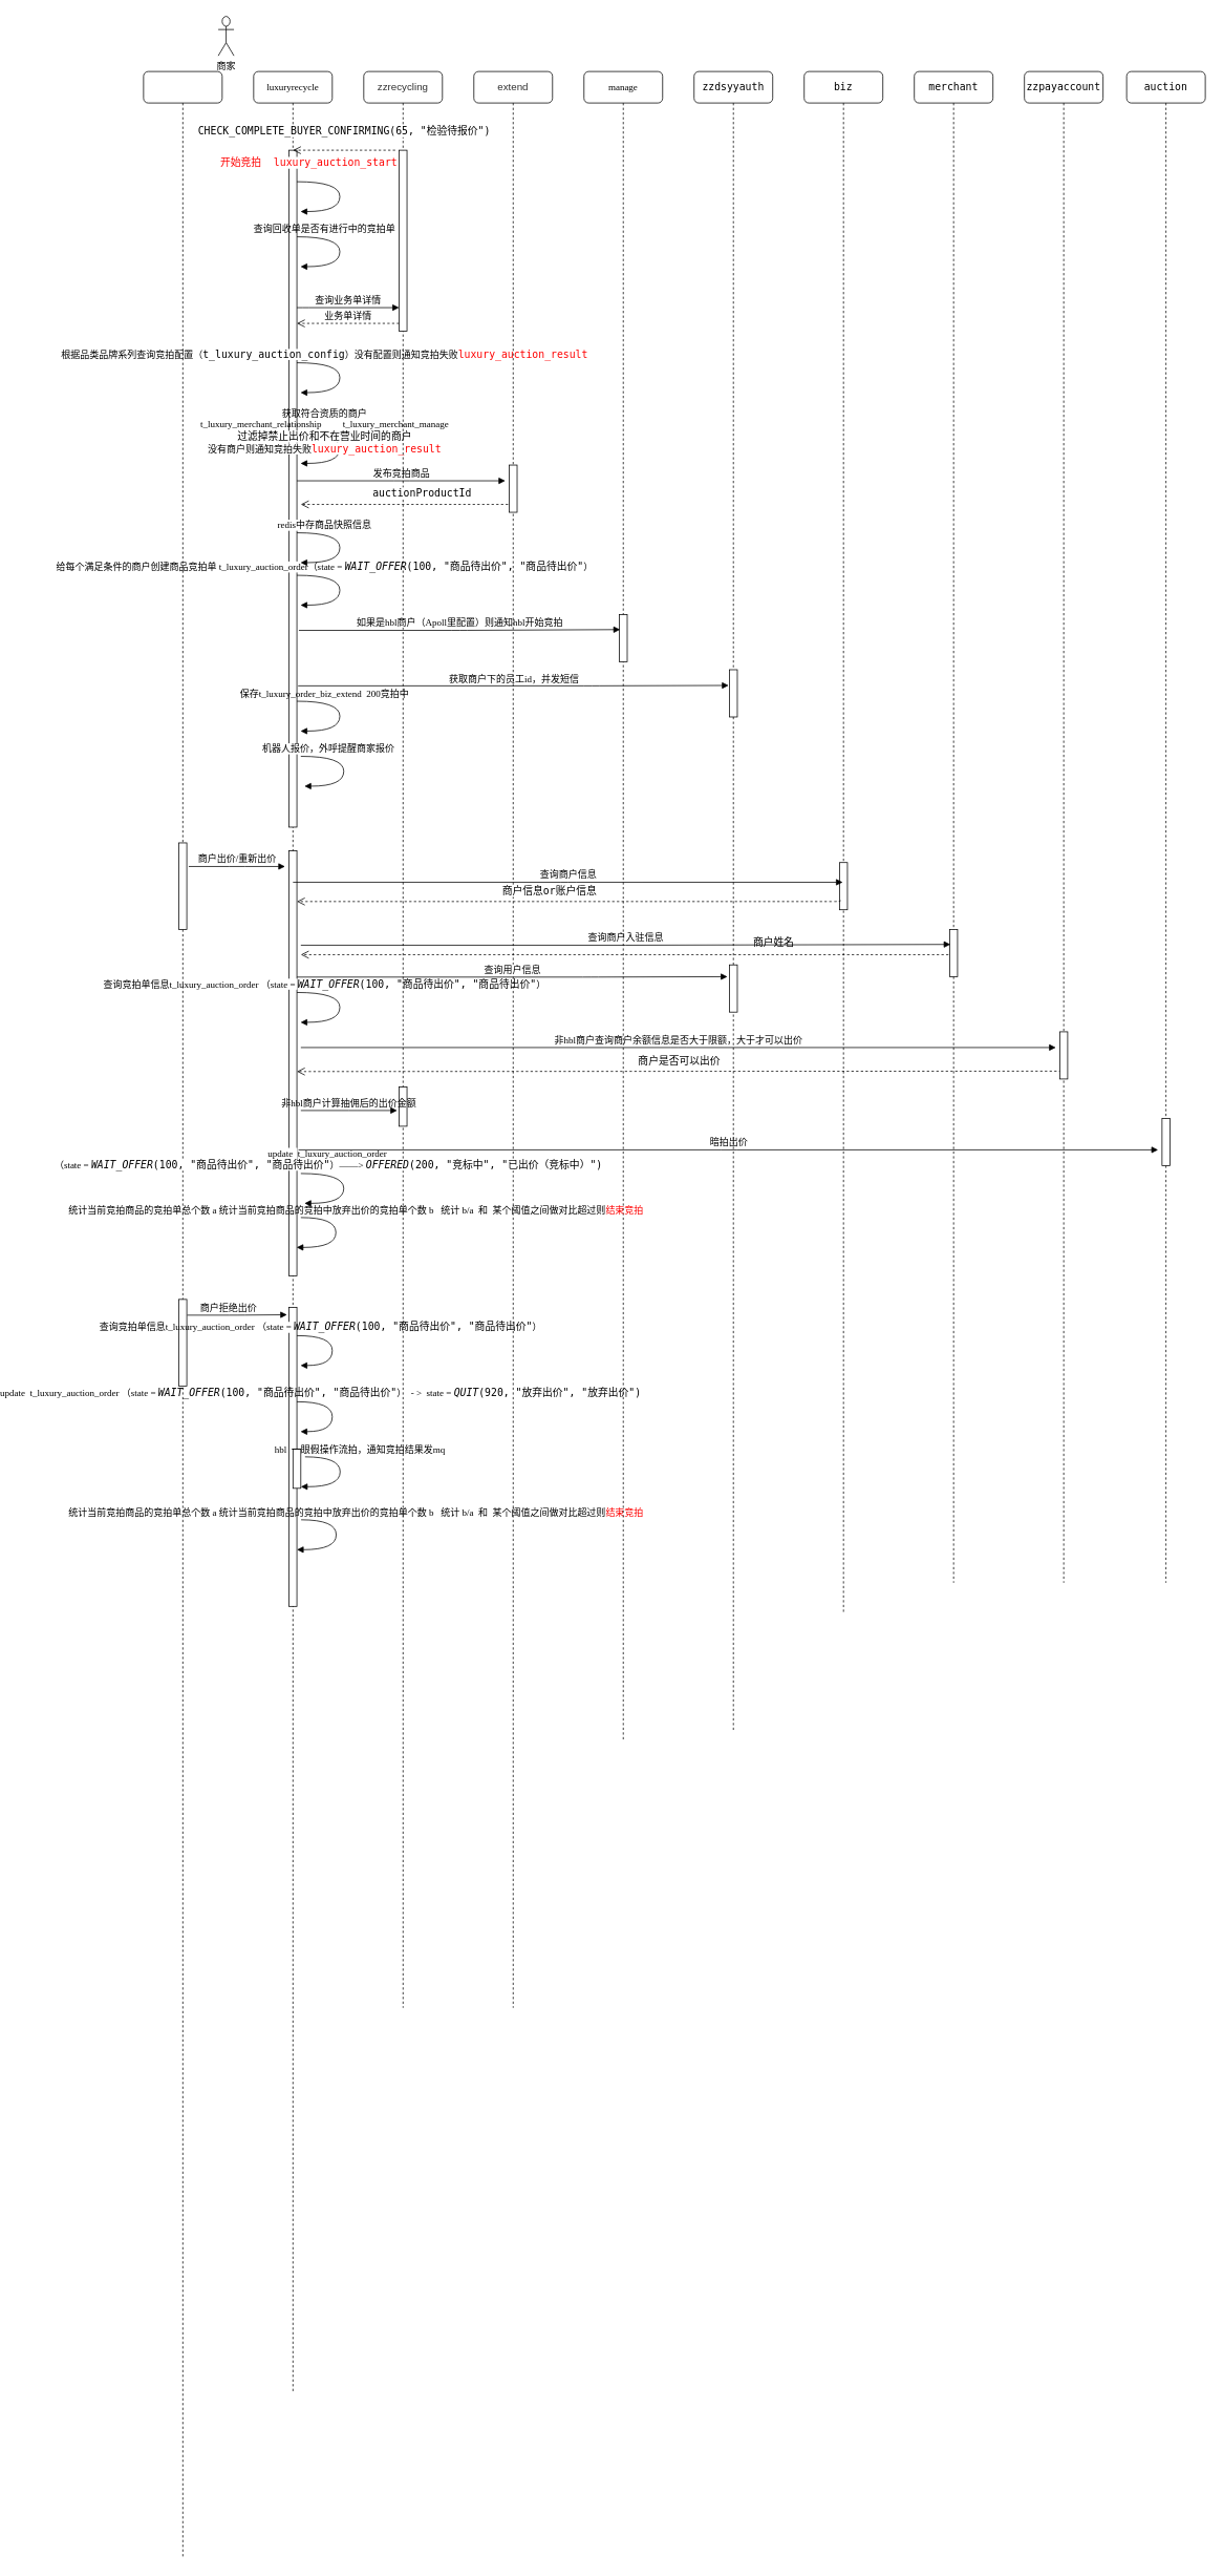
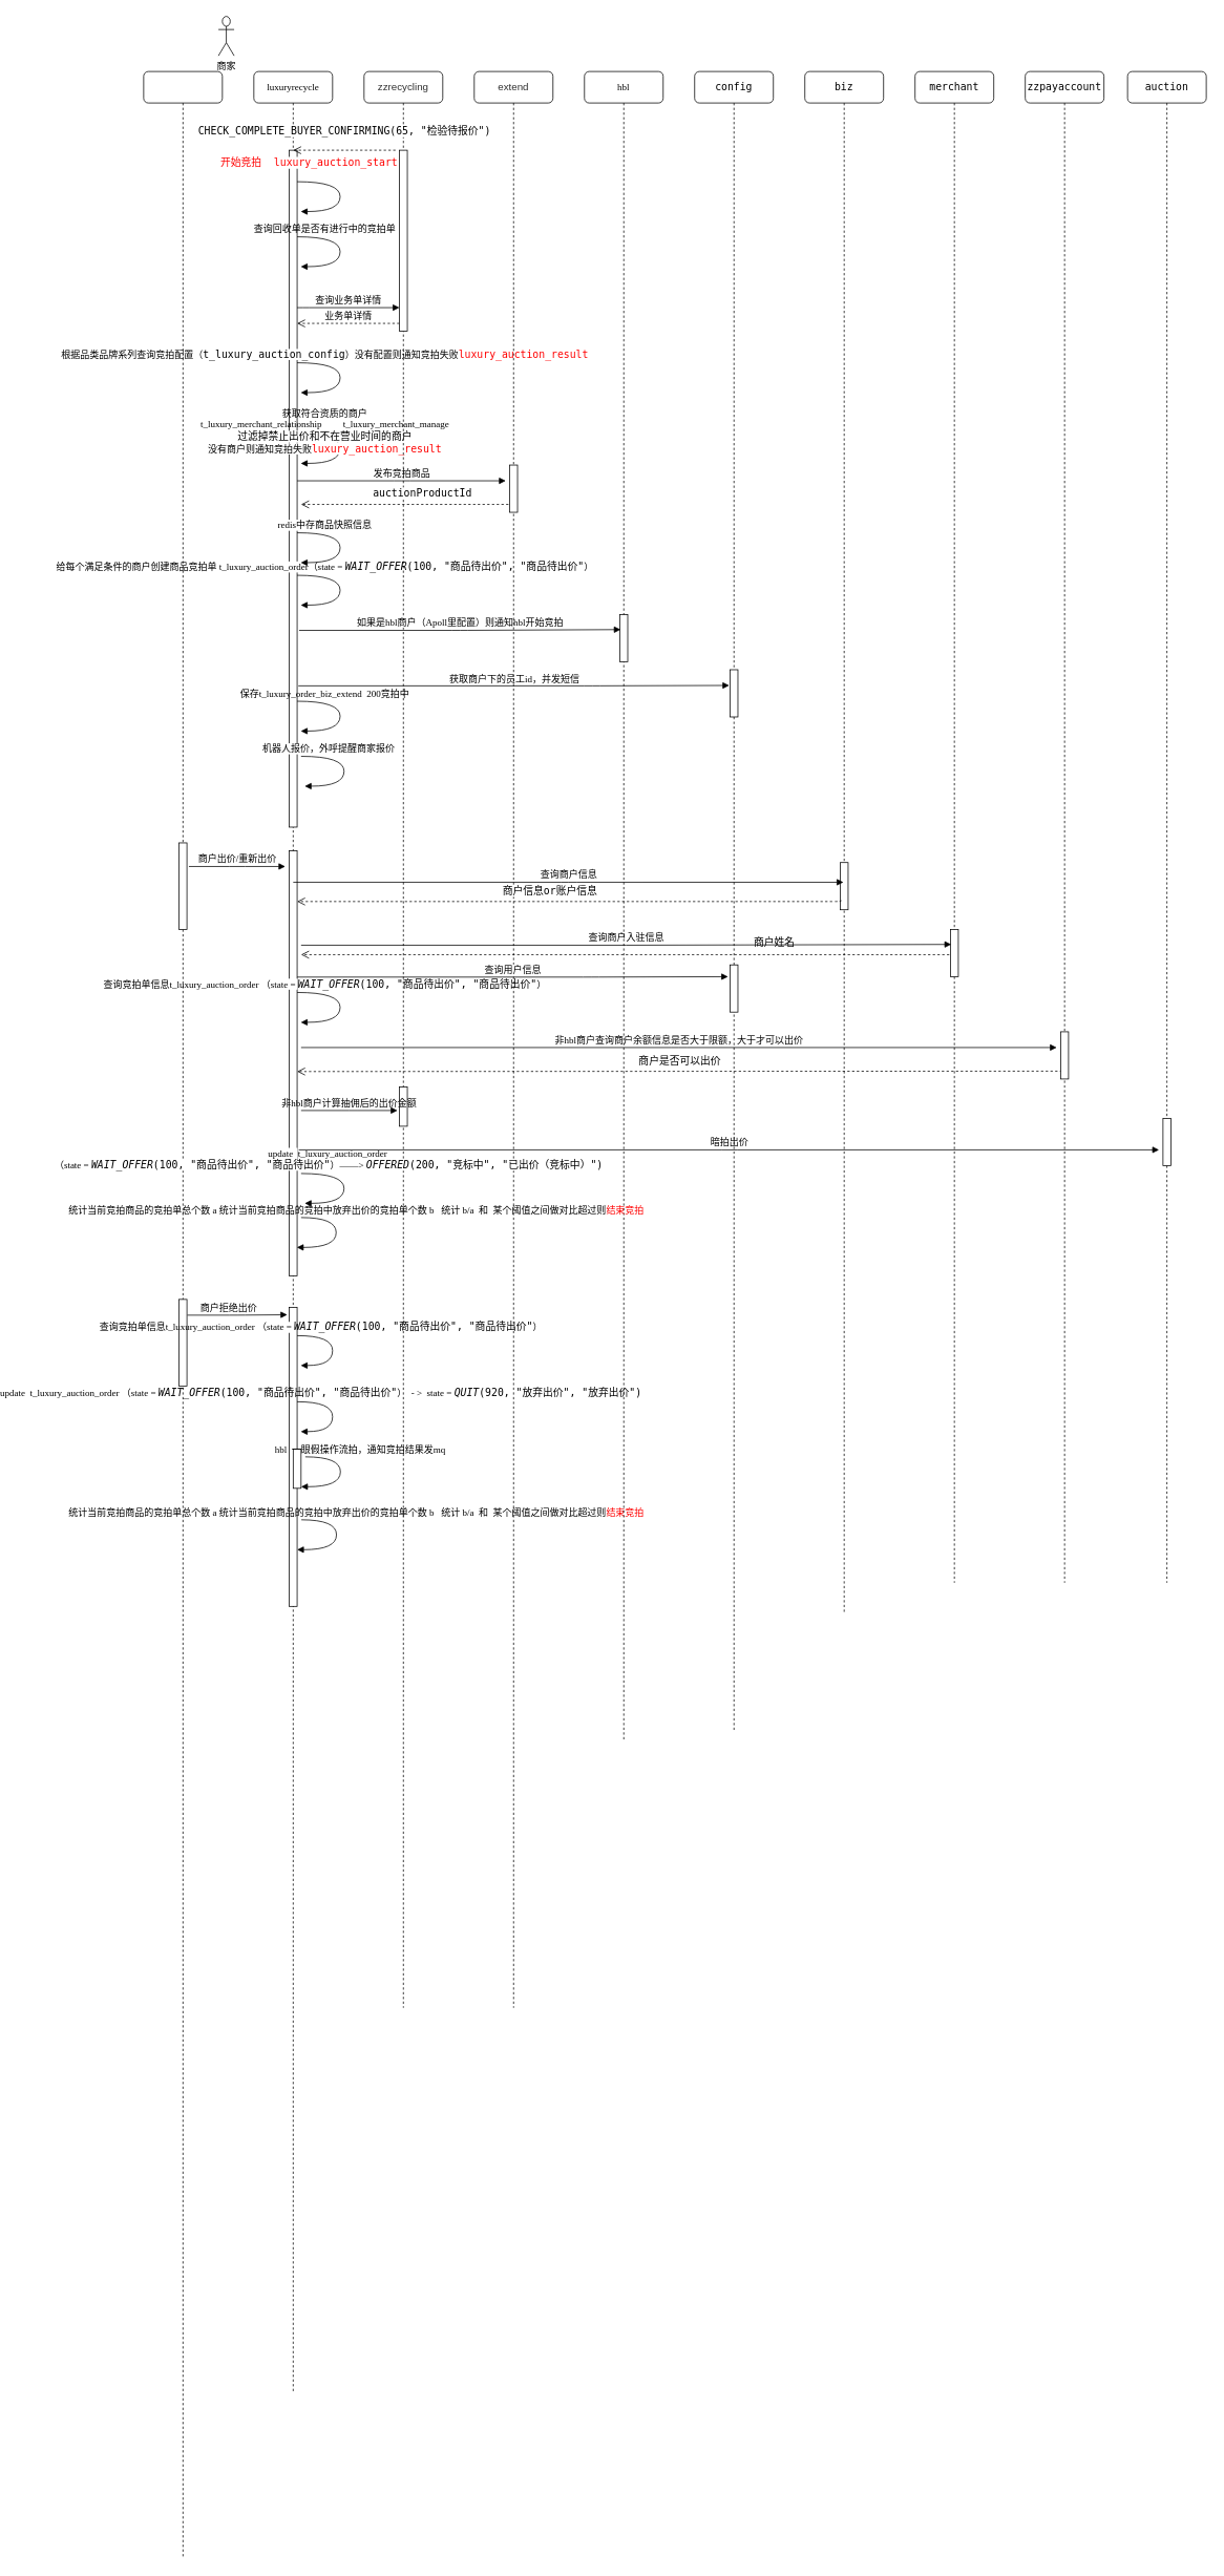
- <mxCell id="19" value="manage" style="shape=umlLifeline;perimeter=lifelinePerimeter;whiteSpace=wrap;html=1;container=1;collapsible=0;recursiveResize=0;outlineConnect=0;rounded=1;shadow=0;comic=0;labelBackgroundColor=none;strokeWidth=1;fontFamily=Verdana;fontSize=12;align=center;" parent="1" vertex="1"><mxGeometry x="580" y="90" width="100" height="2120" as="geometry" /></mxCell>
+ <mxCell id="19" value="hbl" style="shape=umlLifeline;perimeter=lifelinePerimeter;whiteSpace=wrap;html=1;container=1;collapsible=0;recursiveResize=0;outlineConnect=0;rounded=1;shadow=0;comic=0;labelBackgroundColor=none;strokeWidth=1;fontFamily=Verdana;fontSize=12;align=center;" parent="1" vertex="1"><mxGeometry x="580" y="90" width="100" height="2120" as="geometry" /></mxCell>
- <mxCell id="24" value="&lt;div style=&quot;&quot;&gt;&lt;pre style=&quot;font-family: &amp;quot;JetBrains Mono&amp;quot;, monospace; font-size: 9.8pt;&quot;&gt;&lt;span style=&quot;background-color: rgb(255, 255, 255);&quot;&gt;zzdsyyauth&lt;/span&gt;&lt;/pre&gt;&lt;/div&gt;" style="shape=umlLifeline;perimeter=lifelinePerimeter;whiteSpace=wrap;html=1;container=1;collapsible=0;recursiveResize=0;outlineConnect=0;rounded=1;shadow=0;comic=0;labelBackgroundColor=none;strokeWidth=1;fontFamily=Verdana;fontSize=12;align=center;" parent="1" vertex="1"><mxGeometry x="720" y="90" width="100" height="2110" as="geometry" /></mxCell>
+ <mxCell id="24" value="&lt;div style=&quot;&quot;&gt;&lt;pre style=&quot;font-family: &amp;quot;JetBrains Mono&amp;quot;, monospace; font-size: 9.8pt;&quot;&gt;&lt;span style=&quot;background-color: rgb(255, 255, 255);&quot;&gt;config&lt;/span&gt;&lt;/pre&gt;&lt;/div&gt;" style="shape=umlLifeline;perimeter=lifelinePerimeter;whiteSpace=wrap;html=1;container=1;collapsible=0;recursiveResize=0;outlineConnect=0;rounded=1;shadow=0;comic=0;labelBackgroundColor=none;strokeWidth=1;fontFamily=Verdana;fontSize=12;align=center;" parent="1" vertex="1"><mxGeometry x="720" y="90" width="100" height="2110" as="geometry" /></mxCell>
